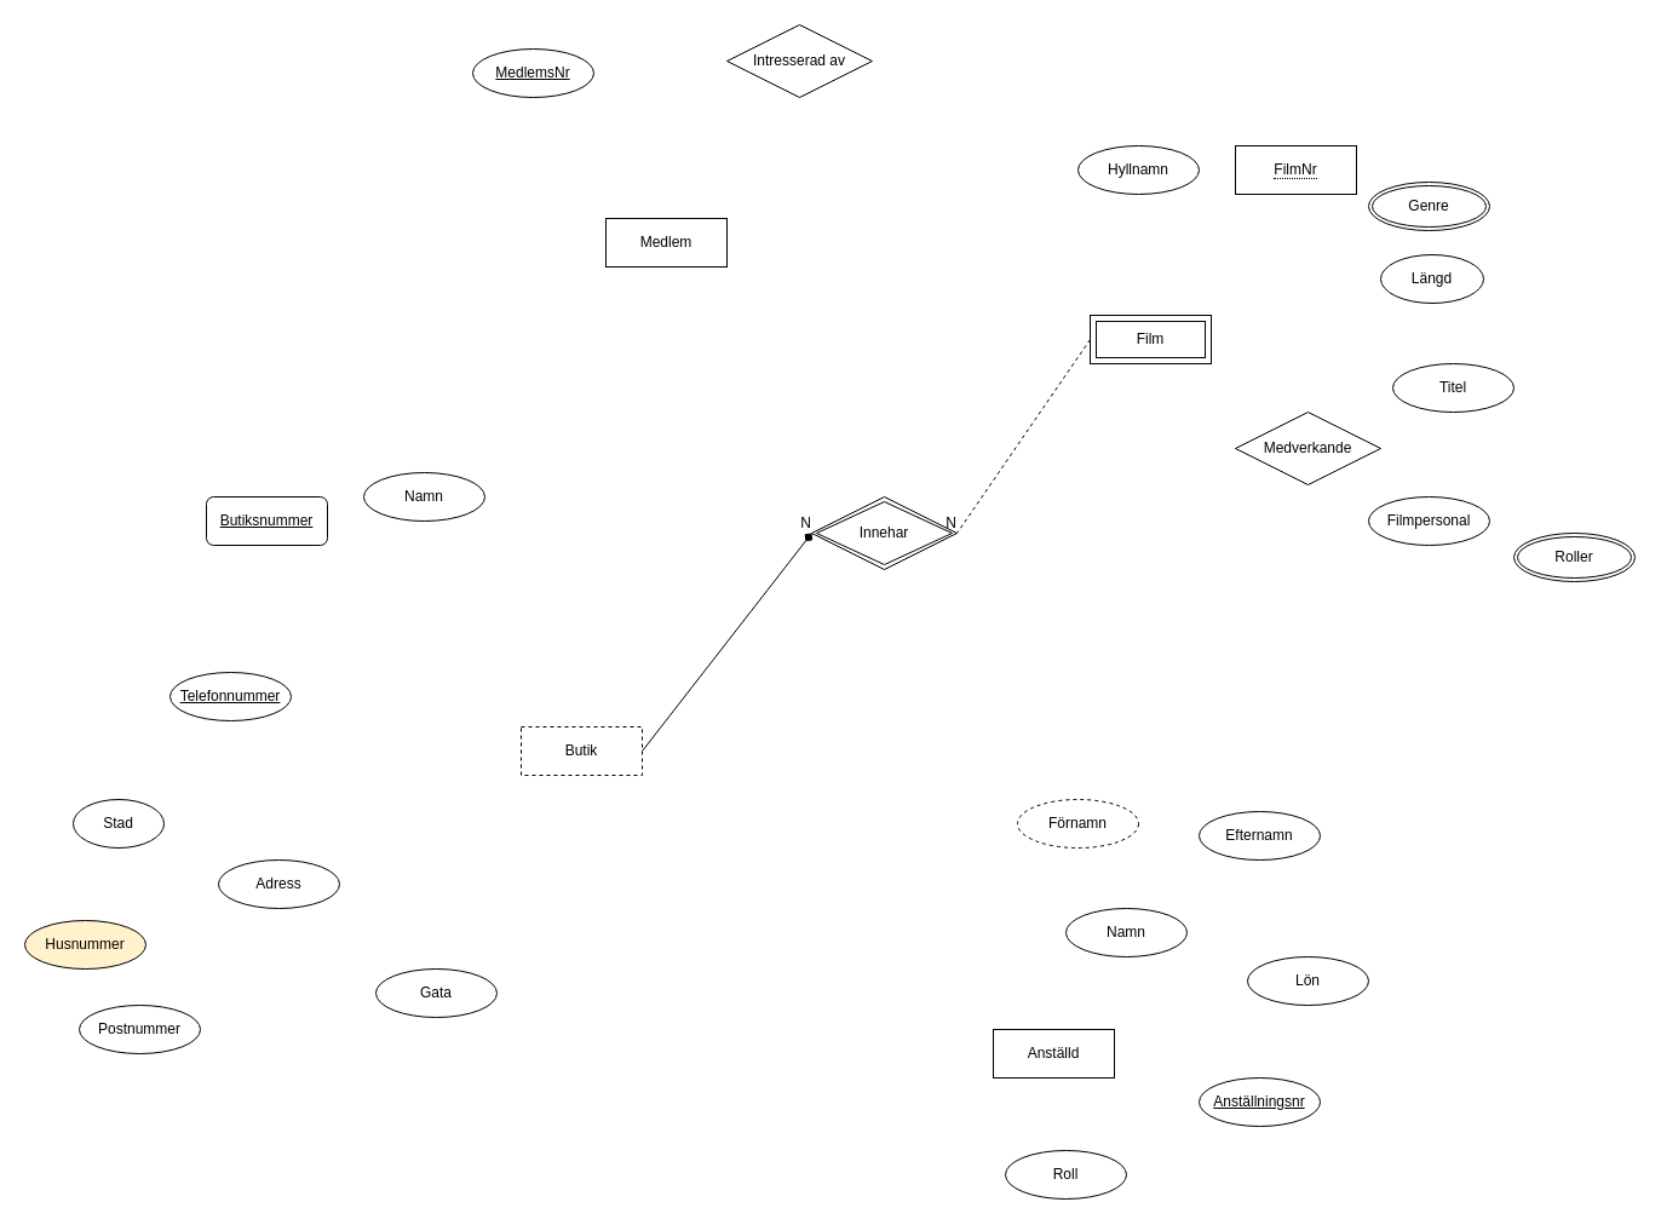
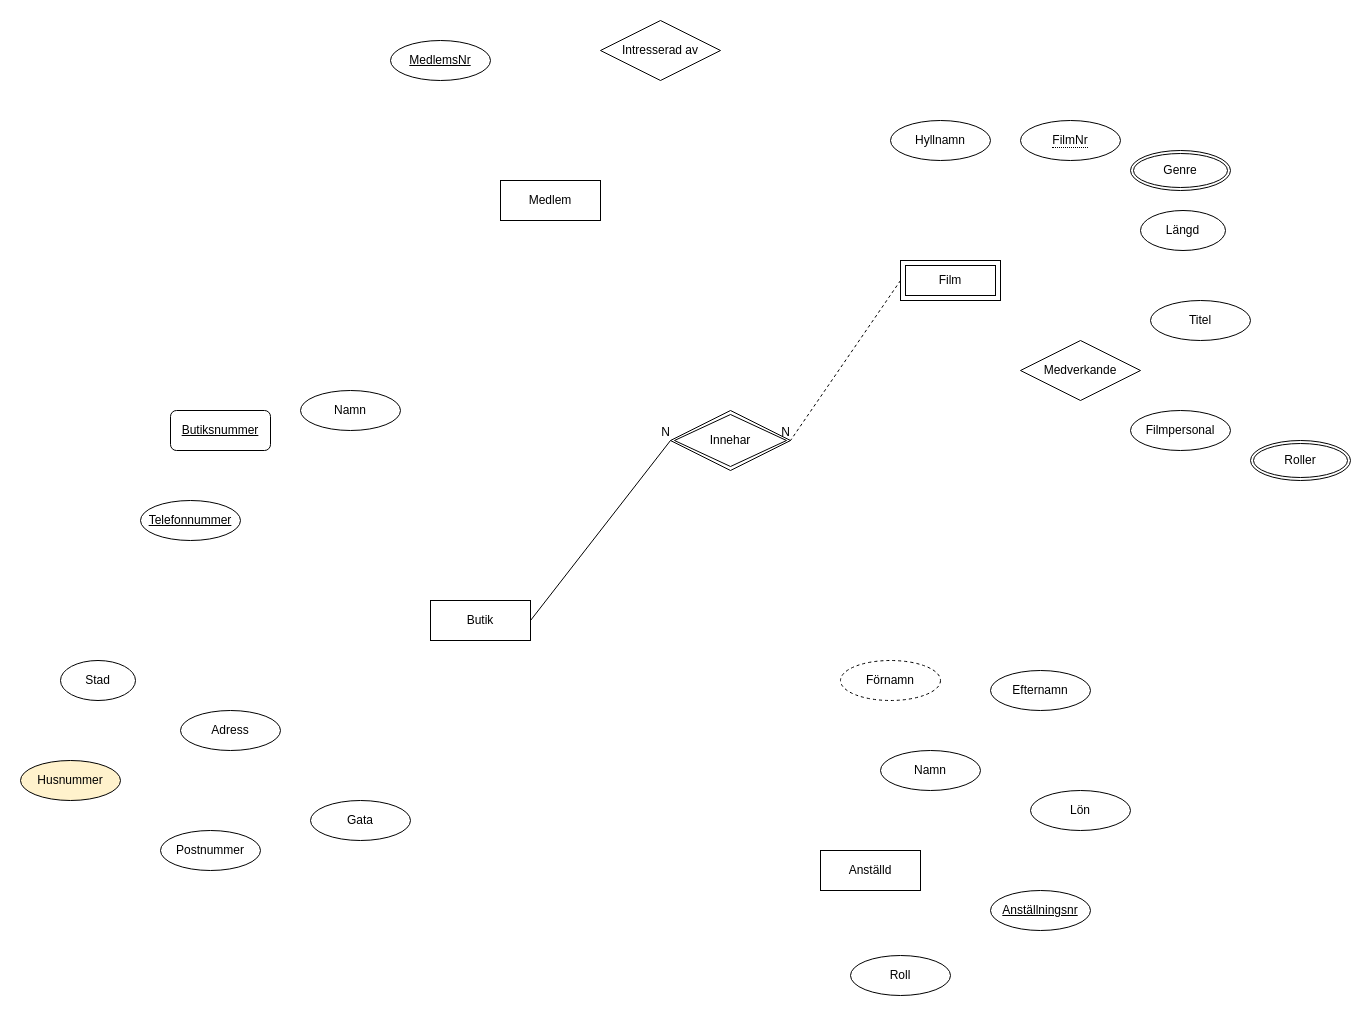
- <mxCell id="25" value="&lt;span style=&quot;border-bottom: 1px dotted&quot;&gt;FilmNr&lt;/span&gt;" style="whiteSpace=wrap;html=1;align=center;rounded=0;" vertex="1" parent="1"><mxGeometry x="1020" y="120" width="100" height="40" as="geometry" /></mxCell>
+ <mxCell id="25" value="&lt;span style=&quot;border-bottom: 1px dotted&quot;&gt;FilmNr&lt;/span&gt;" style="ellipse;whiteSpace=wrap;html=1;align=center;" vertex="1" parent="1"><mxGeometry x="1020" y="120" width="100" height="40" as="geometry" /></mxCell>
- <mxCell id="29" value="" style="endArrow=diamond;html=1;rounded=0;exitX=1;exitY=0.5;exitDx=0;exitDy=0;entryX=0;entryY=0.5;entryDx=0;entryDy=0;" edge="1" parent="1" source="2" target="26"><mxGeometry relative="1" as="geometry"><mxPoint x="650" y="440" as="sourcePoint" /><mxPoint x="810" y="440" as="targetPoint" /></mxGeometry></mxCell>
+ <mxCell id="29" value="" style="endArrow=none;html=1;rounded=0;exitX=1;exitY=0.5;exitDx=0;exitDy=0;entryX=0;entryY=0.5;entryDx=0;entryDy=0;" edge="1" parent="1" source="2" target="26"><mxGeometry relative="1" as="geometry"><mxPoint x="650" y="440" as="sourcePoint" /><mxPoint x="810" y="440" as="targetPoint" /></mxGeometry></mxCell>
- <mxCell id="4" value="Telefonnummer" style="ellipse;whiteSpace=wrap;html=1;align=center;fontStyle=4;" parent="1" vertex="1"><mxGeometry x="140" y="555" width="100" height="40" as="geometry" /></mxCell>
+ <mxCell id="4" value="Telefonnummer" style="ellipse;whiteSpace=wrap;html=1;align=center;fontStyle=4;" parent="1" vertex="1"><mxGeometry x="140" y="500" width="100" height="40" as="geometry" /></mxCell>
- <mxCell id="2" value="Butik" style="whiteSpace=wrap;html=1;align=center;dashed=1;" parent="1" vertex="1"><mxGeometry x="430" y="600" width="100" height="40" as="geometry" /></mxCell>
+ <mxCell id="2" value="Butik" style="whiteSpace=wrap;html=1;align=center;" parent="1" vertex="1"><mxGeometry x="430" y="600" width="100" height="40" as="geometry" /></mxCell>
- <mxCell id="7" value="Postnummer" style="ellipse;whiteSpace=wrap;html=1;align=center;" parent="1" vertex="1"><mxGeometry x="65" y="830" width="100" height="40" as="geometry" /></mxCell>
+ <mxCell id="7" value="Postnummer" style="ellipse;whiteSpace=wrap;html=1;align=center;" parent="1" vertex="1"><mxGeometry x="160" y="830" width="100" height="40" as="geometry" /></mxCell>
- <mxCell id="15" value="Roll" style="ellipse;whiteSpace=wrap;html=1;align=center;" parent="1" vertex="1"><mxGeometry x="830" y="950" width="100" height="40" as="geometry" /></mxCell>
+ <mxCell id="15" value="Roll" style="ellipse;whiteSpace=wrap;html=1;align=center;" parent="1" vertex="1"><mxGeometry x="850" y="955" width="100" height="40" as="geometry" /></mxCell>
